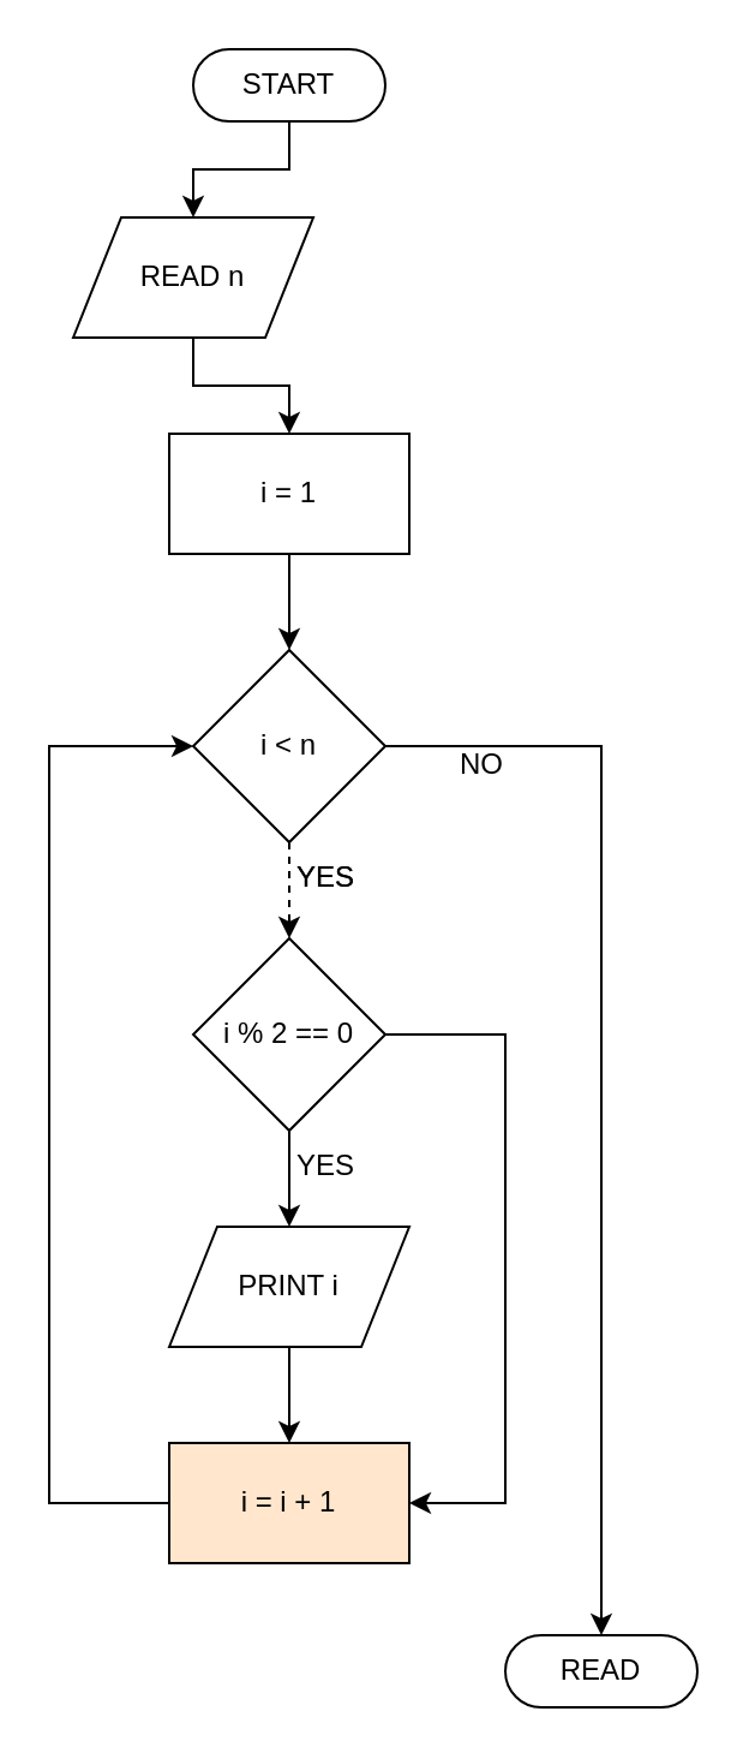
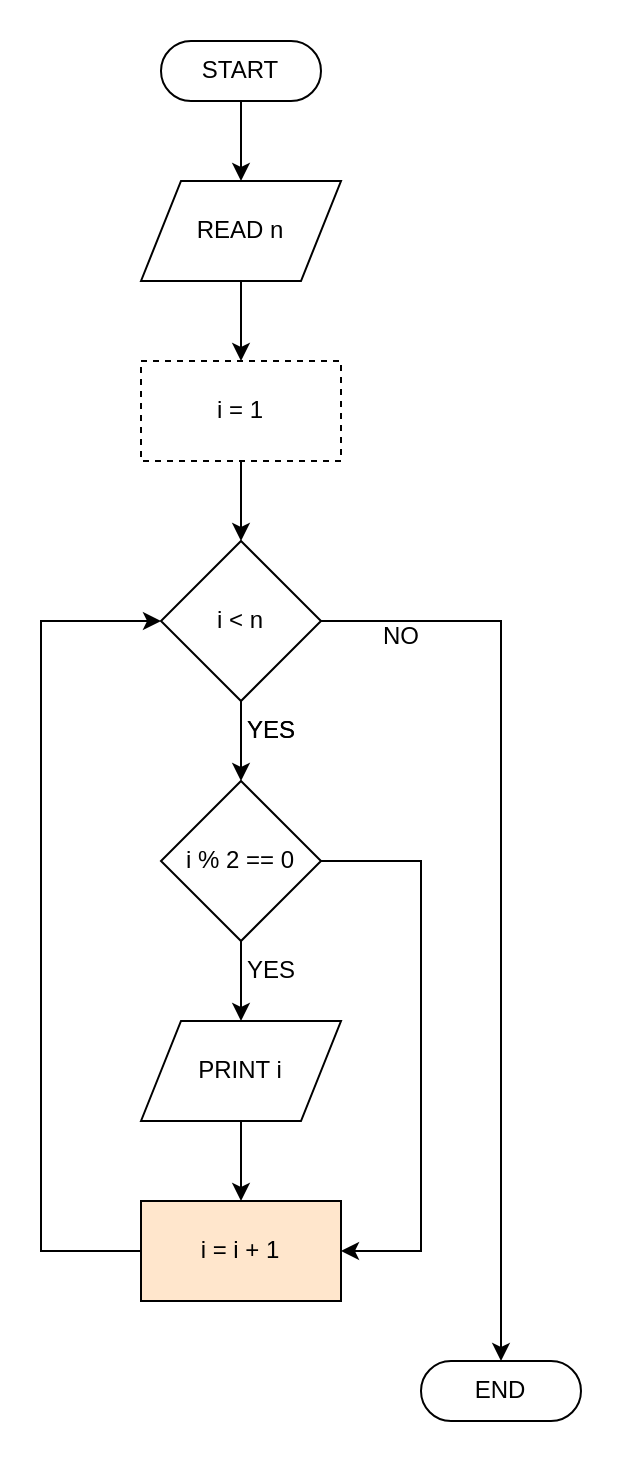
- <mxCell id="6" value="READ n" style="shape=parallelogram;perimeter=parallelogramPerimeter;whiteSpace=wrap;html=1;dashed=0;" vertex="1" parent="1"><mxGeometry x="30" y="90" width="100" height="50" as="geometry" /></mxCell>
+ <mxCell id="6" value="READ n" style="shape=parallelogram;perimeter=parallelogramPerimeter;whiteSpace=wrap;html=1;dashed=0;" vertex="1" parent="1"><mxGeometry x="70" y="90" width="100" height="50" as="geometry" /></mxCell>
- <mxCell id="8" value="i = 1" style="html=1;dashed=0;whiteSpace=wrap;" vertex="1" parent="1"><mxGeometry x="70" y="180" width="100" height="50" as="geometry" /></mxCell>
+ <mxCell id="8" value="i = 1" style="html=1;dashed=1;whiteSpace=wrap;" vertex="1" parent="1"><mxGeometry x="70" y="180" width="100" height="50" as="geometry" /></mxCell>
- <mxCell id="9" value="" style="edgeStyle=orthogonalEdgeStyle;rounded=0;orthogonalLoop=1;jettySize=auto;html=1;dashed=1;" edge="1" parent="1" source="11" target="14"><mxGeometry relative="1" as="geometry" /></mxCell>
+ <mxCell id="9" value="" style="edgeStyle=orthogonalEdgeStyle;rounded=0;orthogonalLoop=1;jettySize=auto;html=1;" edge="1" parent="1" source="11" target="14"><mxGeometry relative="1" as="geometry" /></mxCell>
- <mxCell id="4" value="READ" style="html=1;dashed=0;whiteSpace=wrap;shape=mxgraph.dfd.start" vertex="1" parent="1"><mxGeometry x="210" y="680" width="80" height="30" as="geometry" /></mxCell>
+ <mxCell id="4" value="END" style="html=1;dashed=0;whiteSpace=wrap;shape=mxgraph.dfd.start" vertex="1" parent="1"><mxGeometry x="210" y="680" width="80" height="30" as="geometry" /></mxCell>
